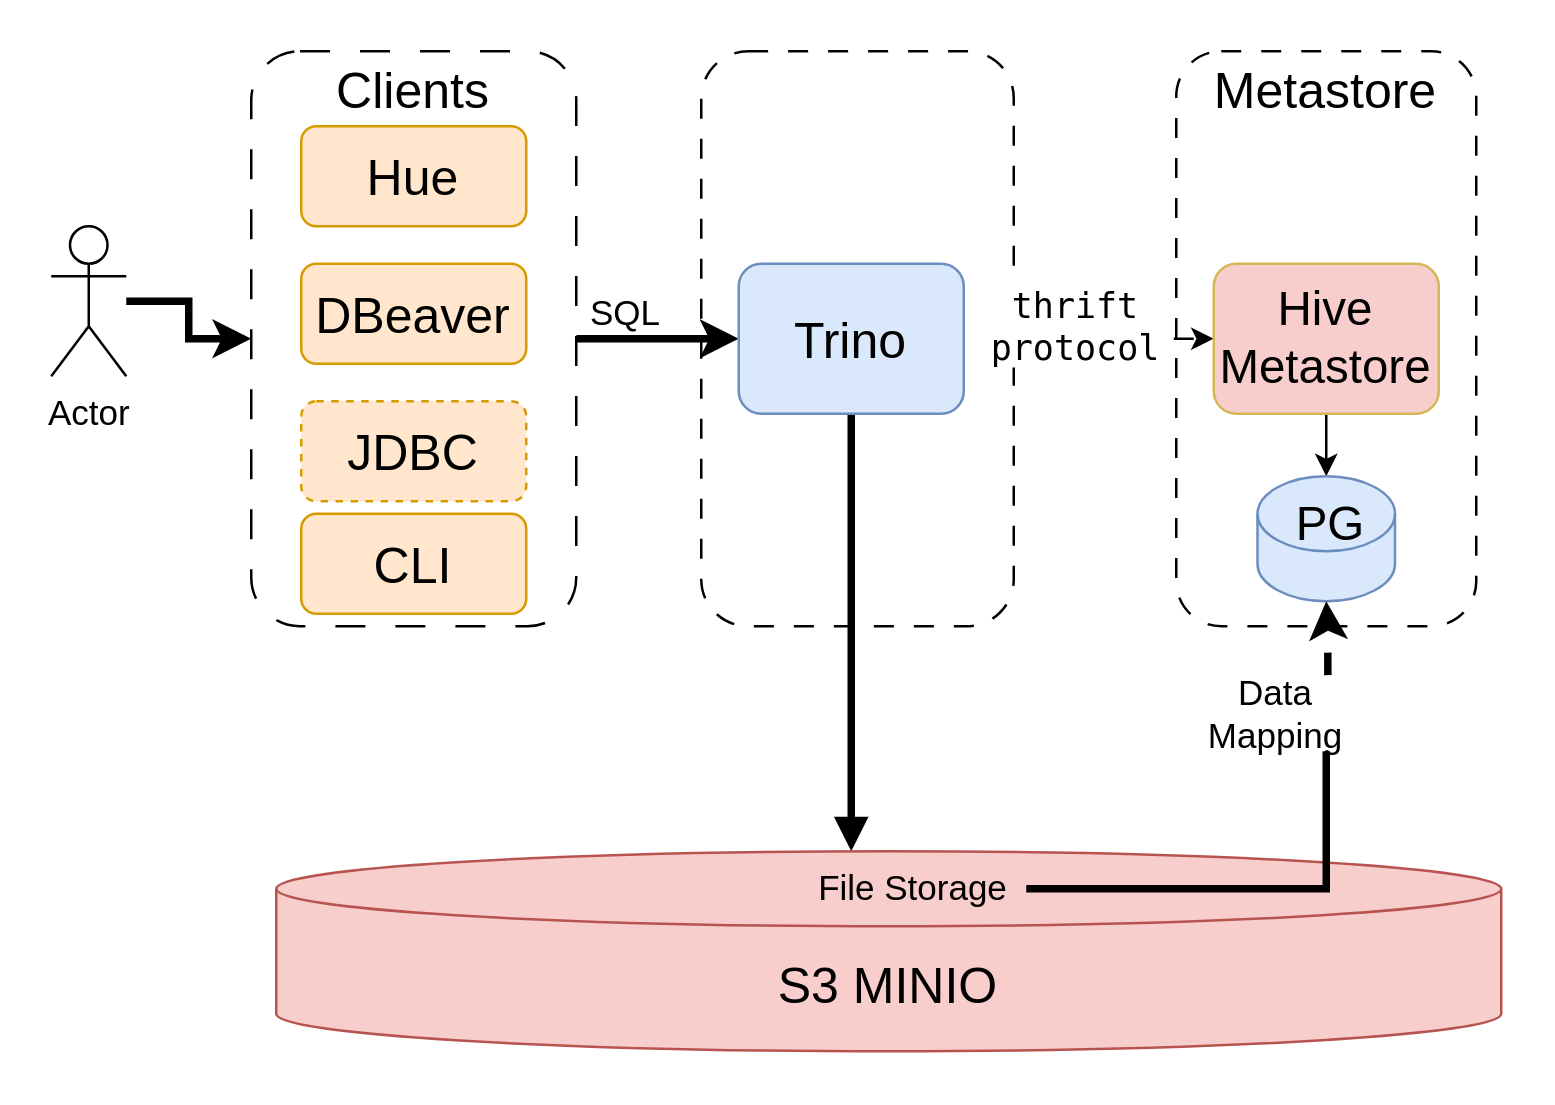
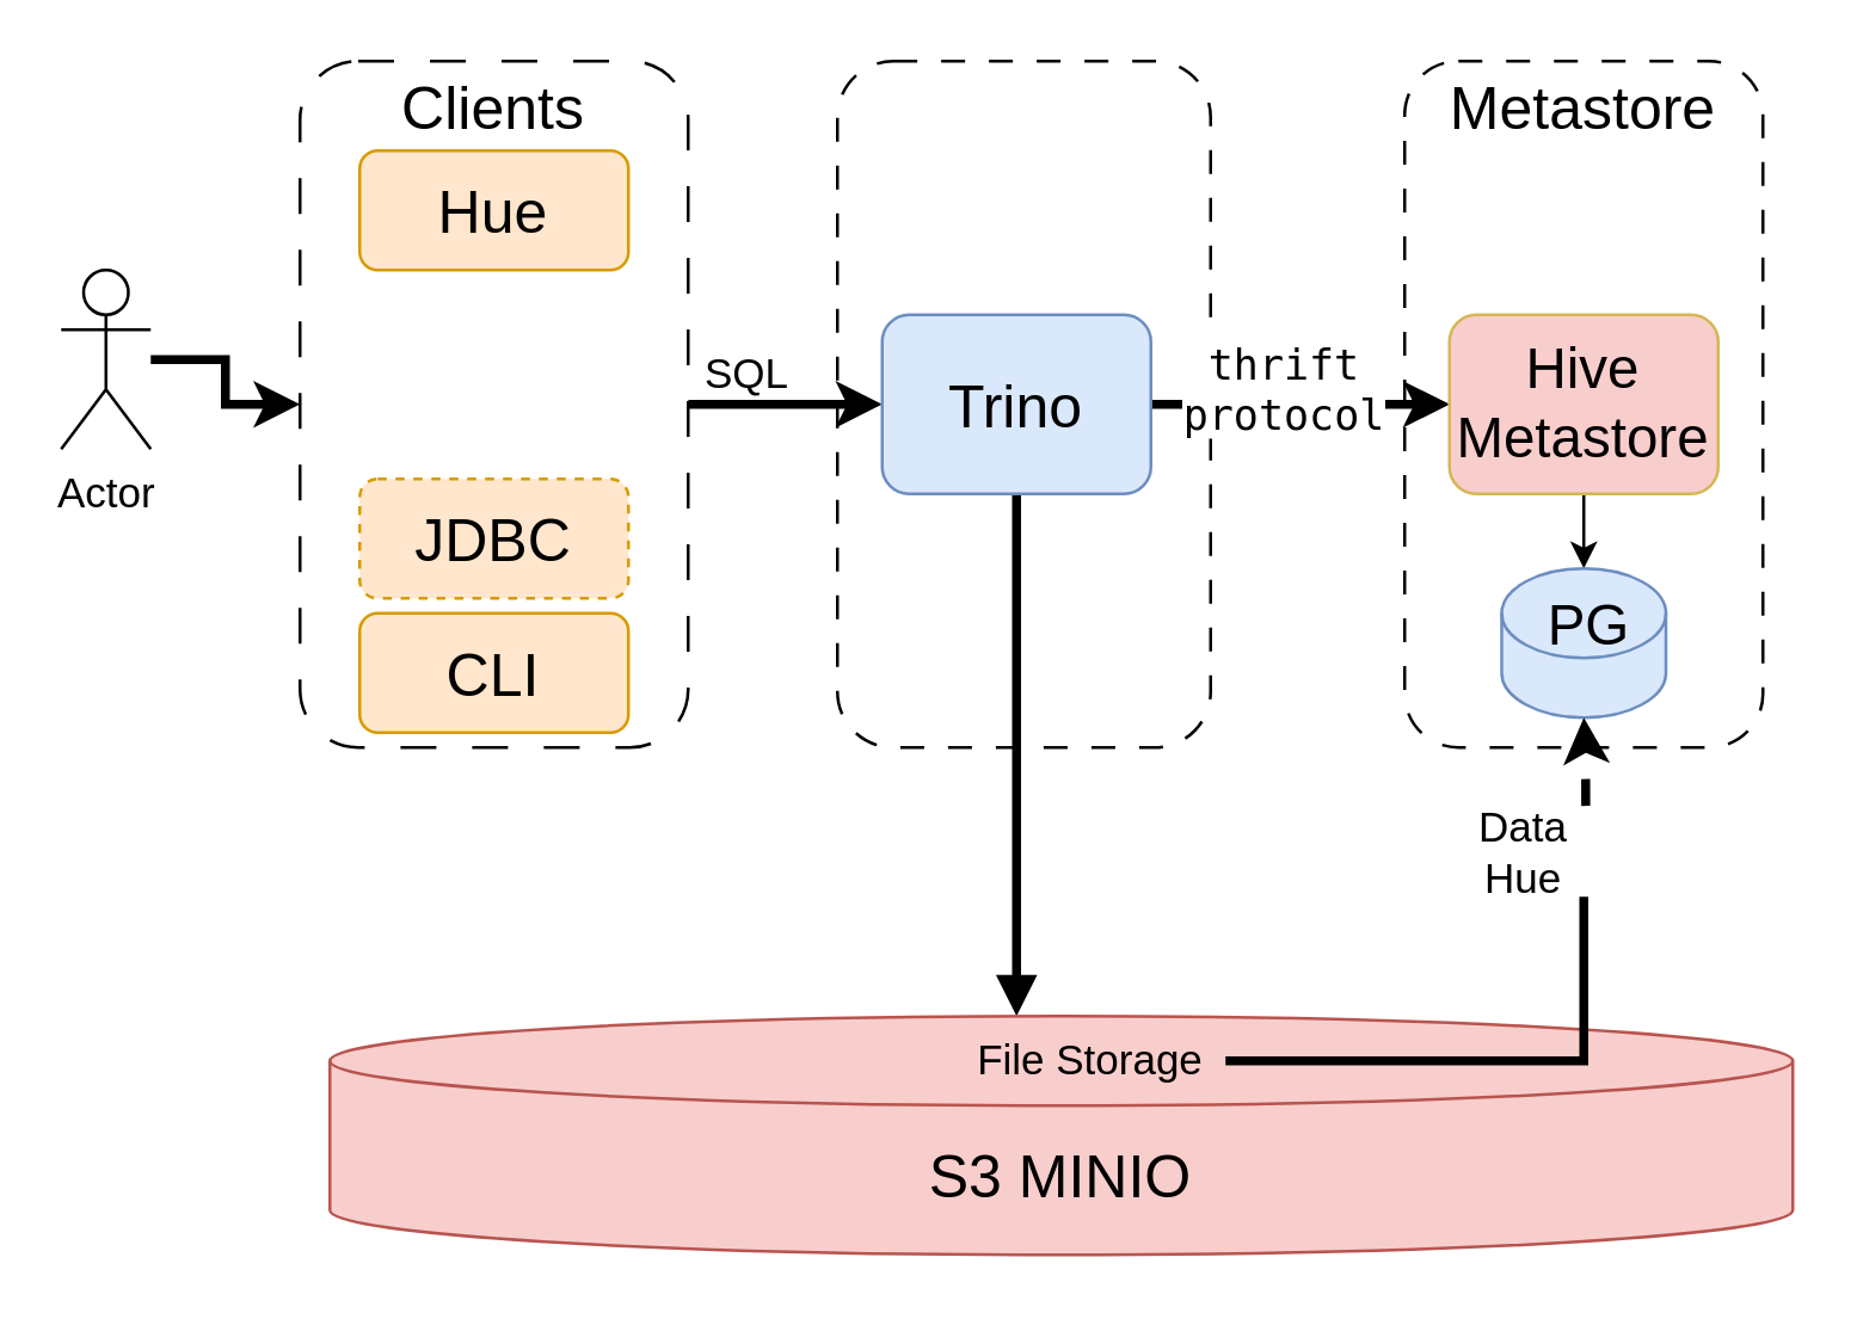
- <mxCell id="13" value="&lt;font style=&quot;font-size: 20px;&quot;&gt;DBeaver&lt;/font&gt;" style="rounded=1;whiteSpace=wrap;html=1;fillColor=#ffe6cc;strokeColor=#d79b00;" parent="1" vertex="1"><mxGeometry x="120" y="105" width="90" height="40" as="geometry" /></mxCell>
+ <mxCell id="7" style="edgeStyle=orthogonalEdgeStyle;rounded=0;orthogonalLoop=1;jettySize=auto;html=1;entryX=0;entryY=0.5;entryDx=0;entryDy=0;fontSize=14;strokeWidth=3;" parent="1" source="9" target="11" edge="1"><mxGeometry relative="1" as="geometry" /></mxCell>
- <mxCell id="24" value="Data Mapping" style="text;html=1;strokeColor=none;fillColor=none;align=center;verticalAlign=middle;whiteSpace=wrap;rounded=0;fontSize=14;" parent="1" vertex="1"><mxGeometry x="480" y="270" width="60" height="30" as="geometry" /></mxCell>
+ <mxCell id="24" value="Data Hue" style="text;html=1;strokeColor=none;fillColor=none;align=center;verticalAlign=middle;whiteSpace=wrap;rounded=0;fontSize=14;" parent="1" vertex="1"><mxGeometry x="480" y="270" width="60" height="30" as="geometry" /></mxCell>
